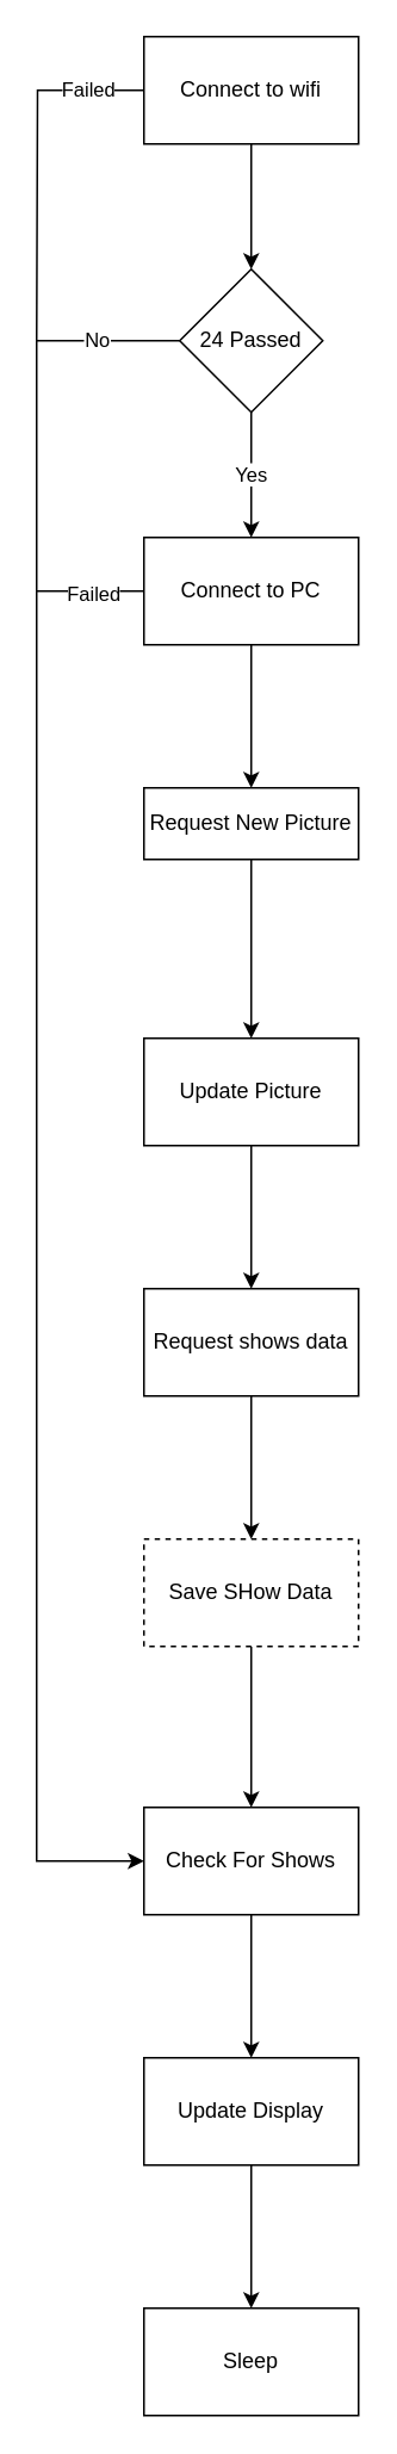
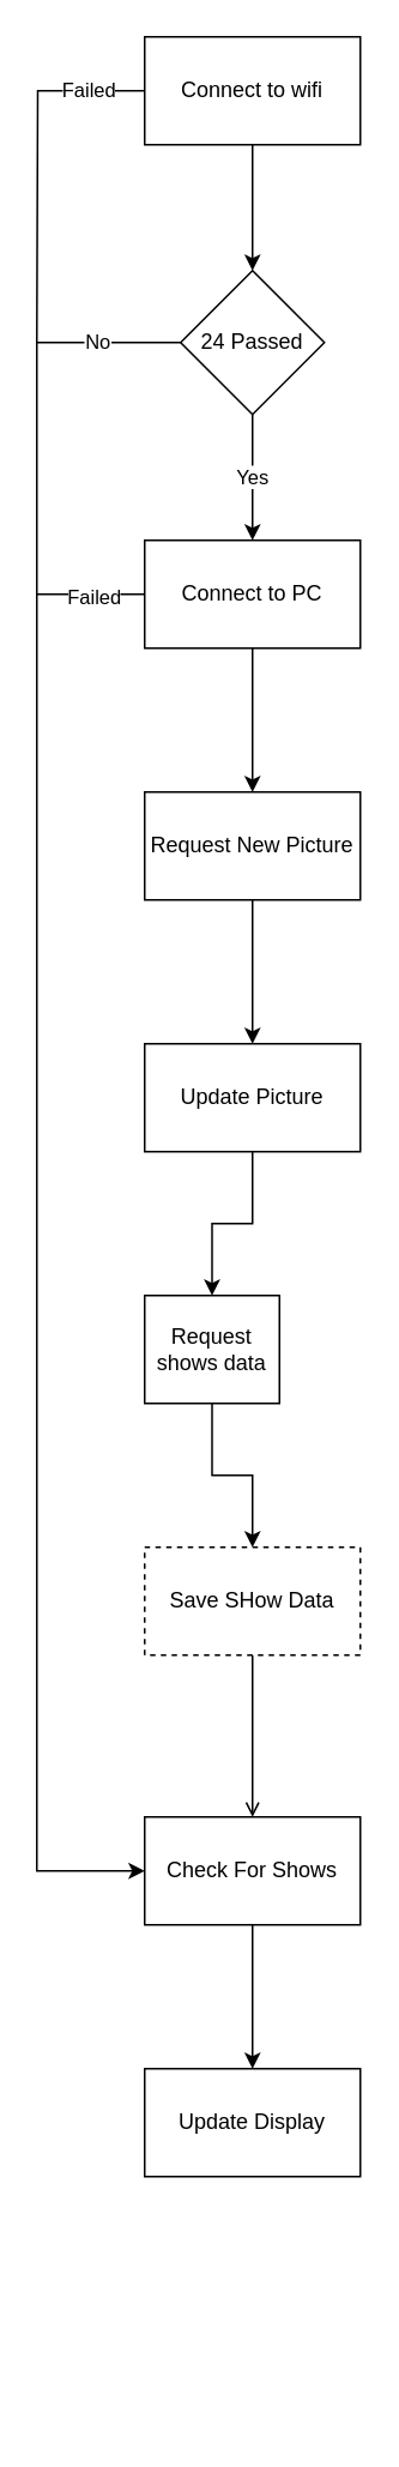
- <mxCell id="11" value="Request New Picture" style="whiteSpace=wrap;html=1;rounded=0;" vertex="1" parent="1"><mxGeometry x="80" y="440" width="120" height="40" as="geometry" /></mxCell>
+ <mxCell id="11" value="Request New Picture" style="whiteSpace=wrap;html=1;rounded=0;" vertex="1" parent="1"><mxGeometry x="80" y="440" width="120" height="60" as="geometry" /></mxCell>
- <mxCell id="19" value="Request shows data" style="whiteSpace=wrap;html=1;rounded=0;" vertex="1" parent="1"><mxGeometry x="80" y="720" width="120" height="60" as="geometry" /></mxCell>
+ <mxCell id="19" value="Request shows data" style="whiteSpace=wrap;html=1;rounded=0;" vertex="1" parent="1"><mxGeometry x="80" y="720" width="75" height="60" as="geometry" /></mxCell>
- <mxCell id="22" style="edgeStyle=orthogonalEdgeStyle;rounded=0;orthogonalLoop=1;jettySize=auto;html=1;entryX=0.5;entryY=0;entryDx=0;entryDy=0;" edge="1" parent="1" source="23" target="21"><mxGeometry relative="1" as="geometry" /></mxCell>
+ <mxCell id="22" style="edgeStyle=orthogonalEdgeStyle;rounded=0;orthogonalLoop=1;jettySize=auto;html=1;entryX=0.5;entryY=0;entryDx=0;entryDy=0;endArrow=open;" edge="1" parent="1" source="23" target="21"><mxGeometry relative="1" as="geometry" /></mxCell>
- <mxCell id="24" value="" style="edgeStyle=orthogonalEdgeStyle;rounded=0;orthogonalLoop=1;jettySize=auto;html=1;" edge="1" parent="1" source="25" target="26"><mxGeometry relative="1" as="geometry" /></mxCell>
- <mxCell id="26" value="Sleep" style="whiteSpace=wrap;html=1;rounded=0;" vertex="1" parent="1"><mxGeometry x="80" y="1290" width="120" height="60" as="geometry" /></mxCell>
